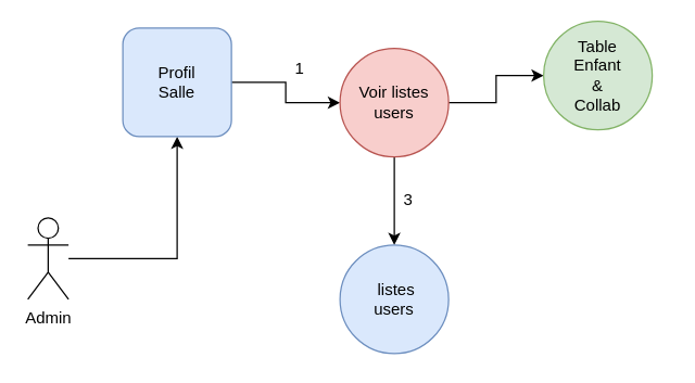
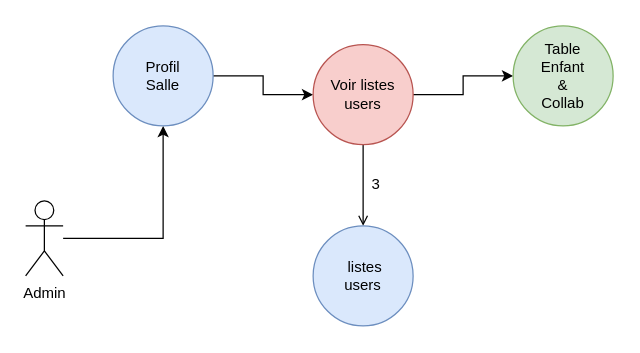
- <mxCell id="11" value="1" style="text;html=1;align=center;verticalAlign=middle;resizable=0;points=[];autosize=1;" vertex="1" parent="1"><mxGeometry x="210" y="40" width="20" height="20" as="geometry" /></mxCell>
- <mxCell id="10" value="Table&lt;br&gt;Enfant&lt;br&gt;&amp;amp;&lt;br&gt;Collab" style="ellipse;whiteSpace=wrap;html=1;fillColor=#d5e8d4;strokeColor=#82b366;" vertex="1" parent="1"><mxGeometry x="400" y="15" width="80" height="80" as="geometry" /></mxCell>
+ <mxCell id="10" value="Table&lt;br&gt;Enfant&lt;br&gt;&amp;amp;&lt;br&gt;Collab" style="ellipse;whiteSpace=wrap;html=1;fillColor=#d5e8d4;strokeColor=#82b366;" vertex="1" parent="1"><mxGeometry x="410" y="20" width="80" height="80" as="geometry" /></mxCell>
- <mxCell id="5" value="Profil&lt;br&gt;Salle" style="whiteSpace=wrap;html=1;fillColor=#dae8fc;strokeColor=#6c8ebf;rounded=1;" vertex="1" parent="1"><mxGeometry x="90" y="20" width="80" height="80" as="geometry" /></mxCell>
+ <mxCell id="5" value="Profil&lt;br&gt;Salle" style="ellipse;whiteSpace=wrap;html=1;fillColor=#dae8fc;strokeColor=#6c8ebf;" vertex="1" parent="1"><mxGeometry x="90" y="20" width="80" height="80" as="geometry" /></mxCell>
- <mxCell id="7" value="" style="edgeStyle=orthogonalEdgeStyle;rounded=0;orthogonalLoop=1;jettySize=auto;html=1;" edge="1" parent="1" source="8" target="9"><mxGeometry relative="1" as="geometry" /></mxCell>
+ <mxCell id="7" value="" style="edgeStyle=orthogonalEdgeStyle;rounded=0;orthogonalLoop=1;jettySize=auto;html=1;endArrow=open;" edge="1" parent="1" source="8" target="9"><mxGeometry relative="1" as="geometry" /></mxCell>
